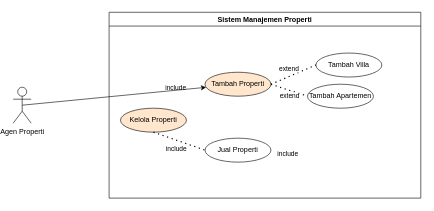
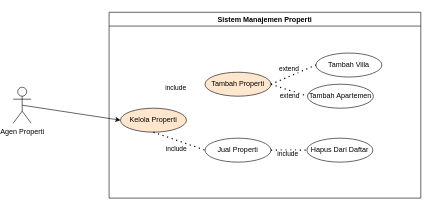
- <mxCell id="19" value="" style="endArrow=classic;html=1;rounded=0;exitX=0.5;exitY=0.5;exitDx=0;exitDy=0;exitPerimeter=0;" edge="1" parent="1" source="2" target="4"><mxGeometry width="50" height="50" relative="1" as="geometry"><mxPoint x="60" y="180" as="sourcePoint" /><mxPoint x="140" y="170" as="targetPoint" /></mxGeometry></mxCell>
+ <mxCell id="19" value="" style="endArrow=classic;html=1;rounded=0;entryX=0;entryY=0.5;entryDx=0;entryDy=0;exitX=0.5;exitY=0.5;exitDx=0;exitDy=0;exitPerimeter=0;" edge="1" parent="1" source="2" target="6"><mxGeometry width="50" height="50" relative="1" as="geometry"><mxPoint x="60" y="180" as="sourcePoint" /><mxPoint x="140" y="170" as="targetPoint" /></mxGeometry></mxCell>
+ <mxCell id="14" value="" style="endArrow=none;dashed=1;html=1;dashPattern=1 3;strokeWidth=2;rounded=0;exitX=1;exitY=0.5;exitDx=0;exitDy=0;entryX=0;entryY=0.5;entryDx=0;entryDy=0;" edge="1" parent="3" source="5" target="9"><mxGeometry width="50" height="50" relative="1" as="geometry"><mxPoint x="280" y="280" as="sourcePoint" /><mxPoint x="330" y="240" as="targetPoint" /><Array as="points" /></mxGeometry></mxCell>
+ <mxCell id="9" value="Hapus Dari Daftar" style="ellipse;whiteSpace=wrap;html=1;" vertex="1" parent="3"><mxGeometry x="330" y="210" width="110" height="40" as="geometry" /></mxCell>
